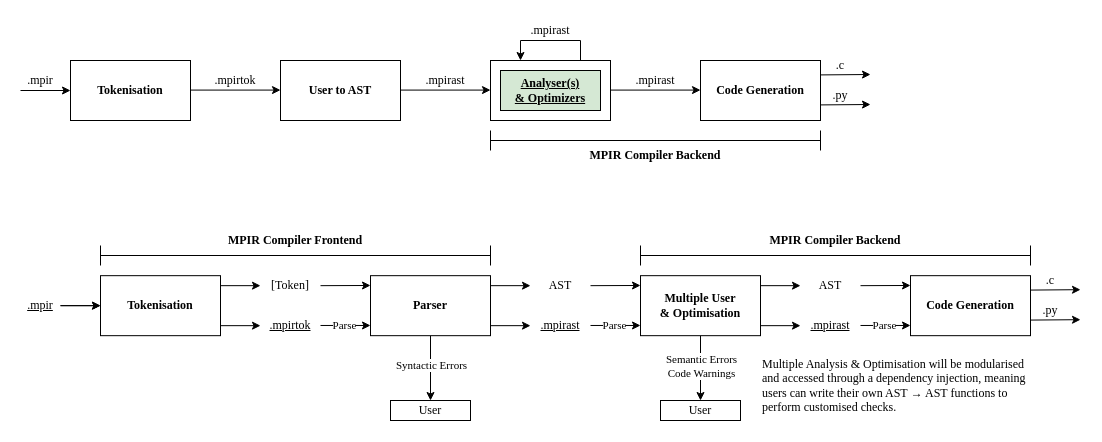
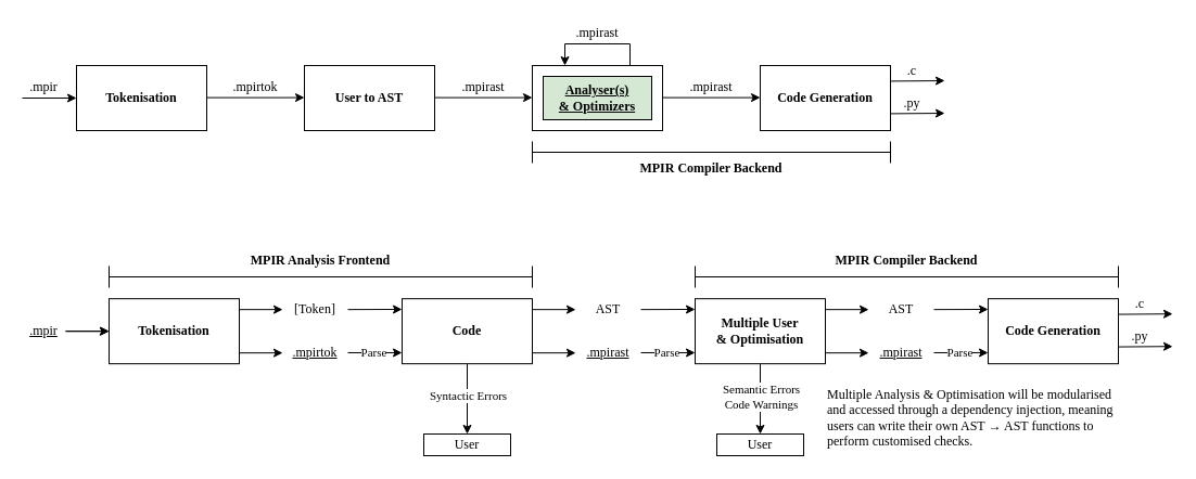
- <mxCell id="21" value="MPIR Compiler Frontend" style="text;html=1;strokeColor=none;fillColor=none;align=center;verticalAlign=middle;whiteSpace=wrap;rounded=0;fontFamily=CMU Serif;fontStyle=1" parent="1" vertex="1"><mxGeometry x="100" y="225" width="390" height="30" as="geometry" /></mxCell>
+ <mxCell id="21" value="MPIR Analysis Frontend" style="text;html=1;strokeColor=none;fillColor=none;align=center;verticalAlign=middle;whiteSpace=wrap;rounded=0;fontFamily=CMU Serif;fontStyle=1" parent="1" vertex="1"><mxGeometry x="100" y="225" width="390" height="30" as="geometry" /></mxCell>
- <mxCell id="35" value="Parser" style="rounded=0;whiteSpace=wrap;html=1;fontFamily=CMU Serif;fontStyle=1" vertex="1" parent="1"><mxGeometry x="370" y="275.17" width="120" height="60" as="geometry" /></mxCell>
+ <mxCell id="35" value="Code" style="rounded=0;whiteSpace=wrap;html=1;fontFamily=CMU Serif;fontStyle=1" vertex="1" parent="1"><mxGeometry x="370" y="275.17" width="120" height="60" as="geometry" /></mxCell>
